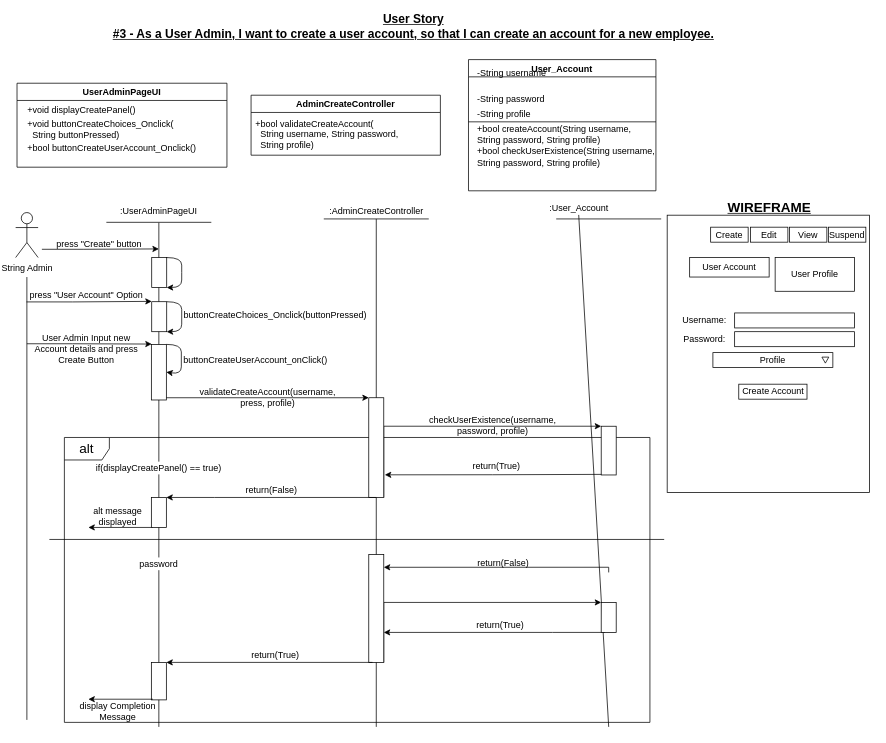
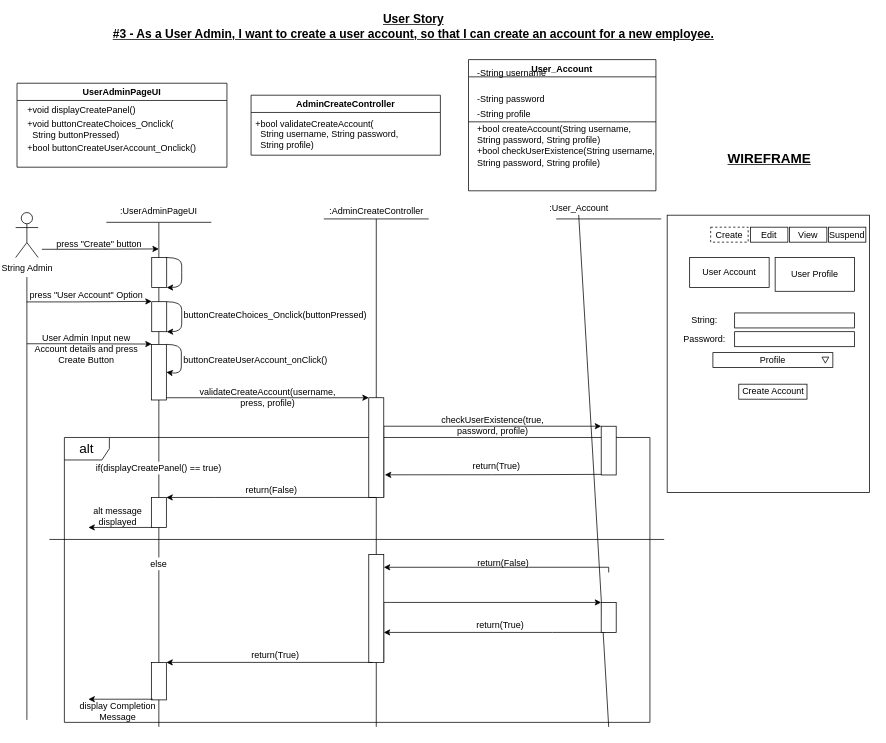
- <mxCell id="48" value="&lt;b&gt;&lt;u&gt;&lt;font style=&quot;font-size: 18px&quot;&gt;WIREFRAME&lt;/font&gt;&lt;/u&gt;&lt;/b&gt;" style="text;html=1;align=center;verticalAlign=middle;resizable=0;points=[];autosize=1;strokeColor=none;fillColor=none;" parent="1" vertex="1"><mxGeometry x="960" y="266.5" width="130" height="20" as="geometry" /></mxCell>
+ <mxCell id="48" value="&lt;b&gt;&lt;u&gt;&lt;font style=&quot;font-size: 18px&quot;&gt;WIREFRAME&lt;/font&gt;&lt;/u&gt;&lt;/b&gt;" style="text;html=1;align=center;verticalAlign=middle;resizable=0;points=[];autosize=1;strokeColor=none;fillColor=none;" parent="1" vertex="1"><mxGeometry x="960" y="201.5" width="130" height="20" as="geometry" /></mxCell>
- <mxCell id="39" value="Create" style="rounded=0;whiteSpace=wrap;html=1;" parent="1" vertex="1"><mxGeometry x="947" y="302.5" width="50" height="20" as="geometry" /></mxCell>
+ <mxCell id="39" value="Create" style="rounded=0;whiteSpace=wrap;html=1;dashed=1;" parent="1" vertex="1"><mxGeometry x="947" y="302.5" width="50" height="20" as="geometry" /></mxCell>
- <mxCell id="77" value="User Account" style="rounded=0;whiteSpace=wrap;html=1;" parent="1" vertex="1"><mxGeometry x="919" y="343" width="106" height="26" as="geometry" /></mxCell>
+ <mxCell id="77" value="User Account" style="rounded=0;whiteSpace=wrap;html=1;" parent="1" vertex="1"><mxGeometry x="919" y="343" width="106" height="40" as="geometry" /></mxCell>
- <mxCell id="43" value="Username:" style="text;html=1;strokeColor=none;fillColor=none;align=center;verticalAlign=middle;whiteSpace=wrap;rounded=0;" parent="1" vertex="1"><mxGeometry x="909" y="411.91" width="60" height="30" as="geometry" /></mxCell>
+ <mxCell id="43" value="String:" style="text;html=1;strokeColor=none;fillColor=none;align=center;verticalAlign=middle;whiteSpace=wrap;rounded=0;" parent="1" vertex="1"><mxGeometry x="909" y="411.91" width="60" height="30" as="geometry" /></mxCell>
- <mxCell id="30" value="checkUserExistence(username,&lt;br&gt;password, profile)" style="text;html=1;align=center;verticalAlign=middle;resizable=0;points=[];autosize=1;strokeColor=none;fillColor=none;" parent="1" vertex="1"><mxGeometry x="566" y="552" width="180" height="30" as="geometry" /></mxCell>
+ <mxCell id="30" value="checkUserExistence(true,&lt;br&gt;password, profile)" style="text;html=1;align=center;verticalAlign=middle;resizable=0;points=[];autosize=1;strokeColor=none;fillColor=none;" parent="1" vertex="1"><mxGeometry x="566" y="552" width="180" height="30" as="geometry" /></mxCell>
- <mxCell id="69" value="password" style="text;html=1;strokeColor=none;fillColor=default;align=center;verticalAlign=middle;whiteSpace=wrap;rounded=0;fontSize=12;" parent="1" vertex="1"><mxGeometry x="123" y="743" width="176" height="17" as="geometry" /></mxCell>
+ <mxCell id="69" value="else" style="text;html=1;strokeColor=none;fillColor=default;align=center;verticalAlign=middle;whiteSpace=wrap;rounded=0;fontSize=12;" parent="1" vertex="1"><mxGeometry x="123" y="743" width="176" height="17" as="geometry" /></mxCell>
